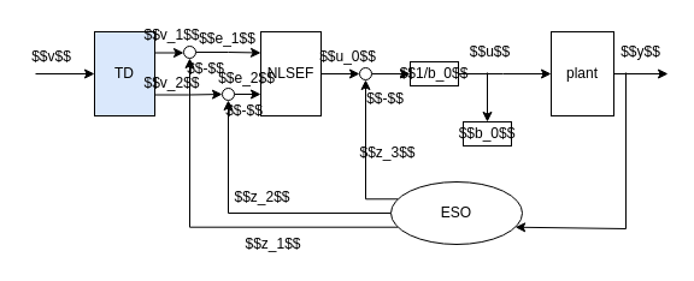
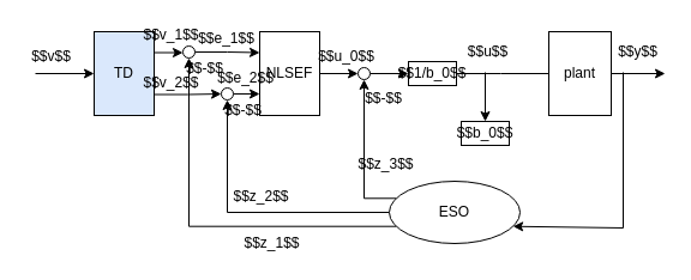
- <mxCell id="13" style="edgeStyle=orthogonalEdgeStyle;rounded=0;orthogonalLoop=1;jettySize=auto;html=1;exitX=1;exitY=0.5;exitDx=0;exitDy=0;entryX=0;entryY=0.5;entryDx=0;entryDy=0;points=[[NaN,NaN,0,0,0],[NaN,NaN,0,0,0],[NaN,NaN,0,0,0],[NaN,NaN,0,0,0],[NaN,NaN,0,0,0],[NaN,NaN,0,0,0],[NaN,NaN,0,0,0],[NaN,NaN,0,0,0],[NaN,NaN,0,0,0],[NaN,NaN,0,0,0],[NaN,NaN,0,0,0],[NaN,NaN,0,0,0],[NaN,NaN,0,0,0],[NaN,NaN,0,0,0],[NaN,NaN,0,0,0],[NaN,NaN,0,0,0],[0,NaN,0,NaN,0]];" edge="1" parent="1" source="14" target="16"><mxGeometry relative="1" as="geometry"><Array as="points"><mxPoint x="417" y="61" /><mxPoint x="417" y="61" /></Array></mxGeometry></mxCell>
+ <mxCell id="13" style="edgeStyle=orthogonalEdgeStyle;rounded=0;orthogonalLoop=1;jettySize=auto;html=1;exitX=1;exitY=0.5;exitDx=0;exitDy=0;entryX=0;entryY=0.5;entryDx=0;entryDy=0;points=[[NaN,NaN,0,0,0],[NaN,NaN,0,0,0],[NaN,NaN,0,0,0],[NaN,NaN,0,0,0],[NaN,NaN,0,0,0],[NaN,NaN,0,0,0],[NaN,NaN,0,0,0],[NaN,NaN,0,0,0],[NaN,NaN,0,0,0],[NaN,NaN,0,0,0],[NaN,NaN,0,0,0],[NaN,NaN,0,0,0],[NaN,NaN,0,0,0],[NaN,NaN,0,0,0],[NaN,NaN,0,0,0],[NaN,NaN,0,0,0],[0,NaN,0,NaN,0]];endArrow=none;" edge="1" parent="1" source="14" target="16"><mxGeometry relative="1" as="geometry"><Array as="points"><mxPoint x="417" y="61" /><mxPoint x="417" y="61" /></Array></mxGeometry></mxCell>
- <mxCell id="38" value="$$z_3$$" style="text;html=1;align=center;verticalAlign=middle;resizable=0;points=[];autosize=1;strokeColor=none;fillColor=none;" vertex="1" parent="1"><mxGeometry x="293" y="118" width="56" height="18" as="geometry" /></mxCell>
+ <mxCell id="38" value="$$z_3$$" style="text;html=1;align=center;verticalAlign=middle;resizable=0;points=[];autosize=1;strokeColor=none;fillColor=none;" vertex="1" parent="1"><mxGeometry x="293" y="128" width="56" height="18" as="geometry" /></mxCell>
